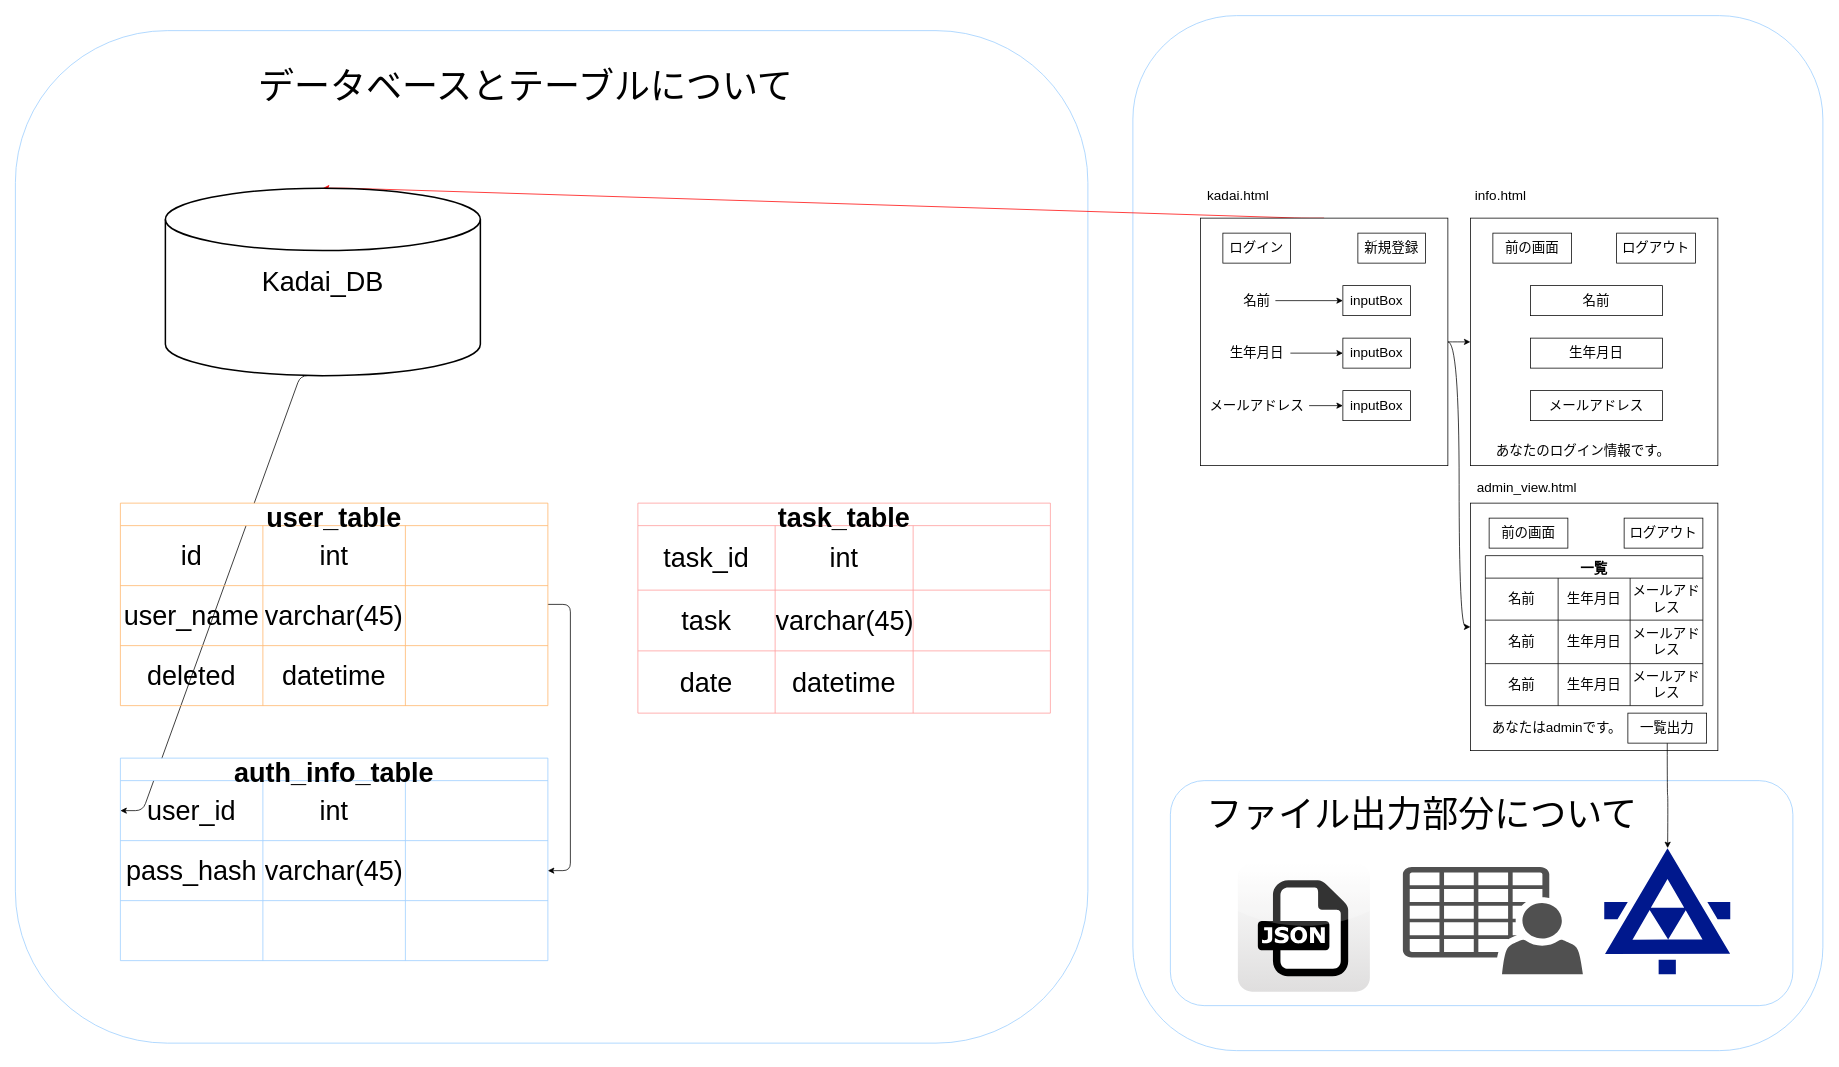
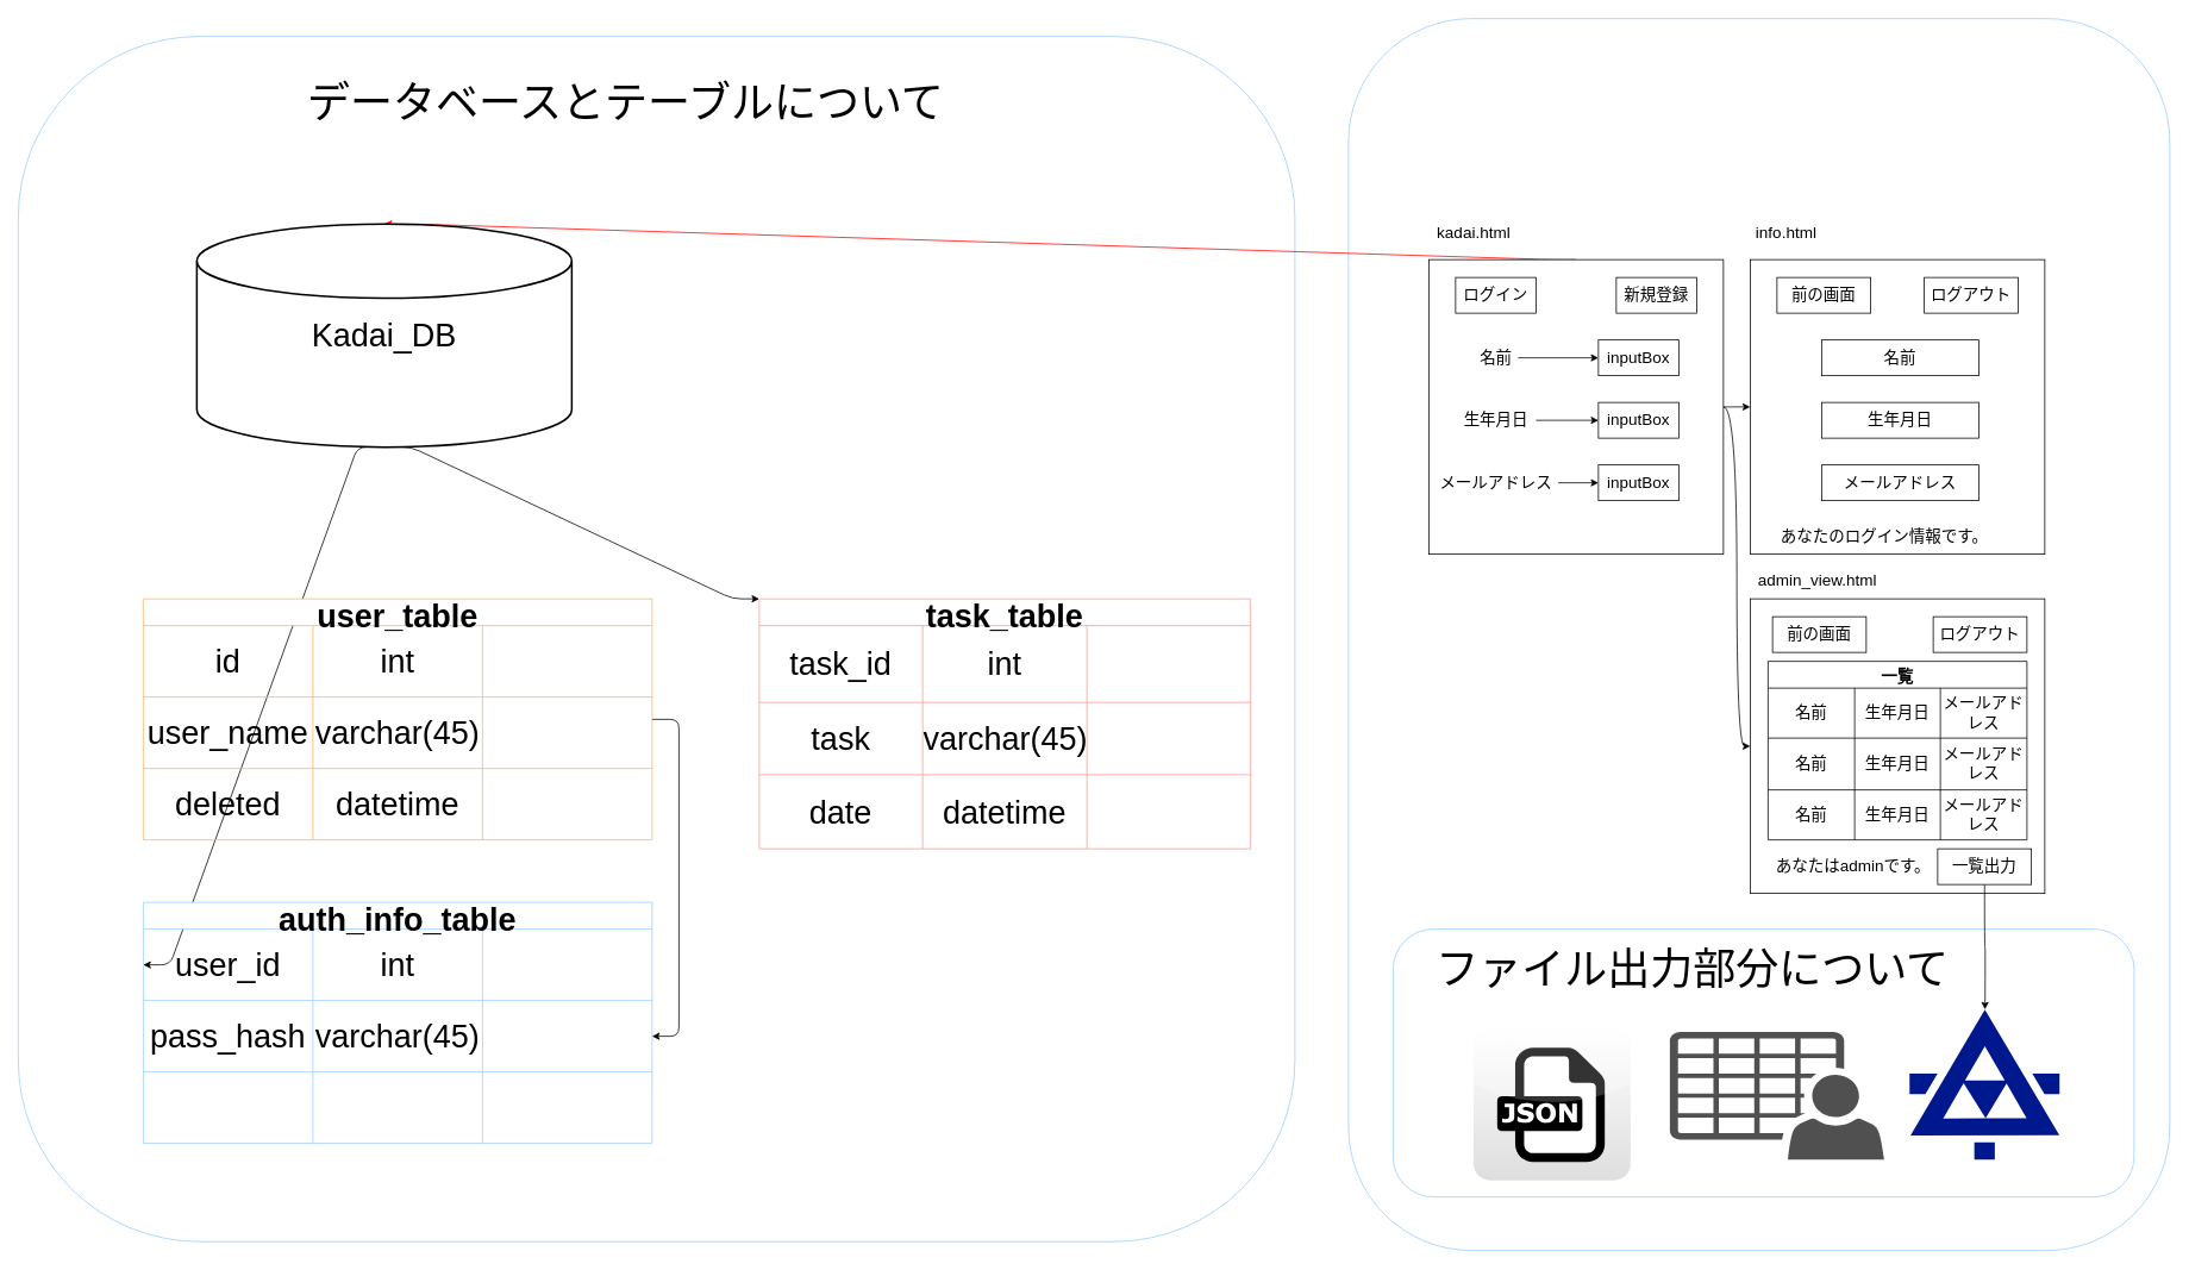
+ <mxCell id="51" style="edgeStyle=entityRelationEdgeStyle;html=1;exitX=0.5;exitY=1;exitDx=0;exitDy=0;exitPerimeter=0;entryX=0;entryY=0;entryDx=0;entryDy=0;fontSize=36;elbow=vertical;" edge="1" parent="1" source="52" target="80"><mxGeometry relative="1" as="geometry" /></mxCell>
